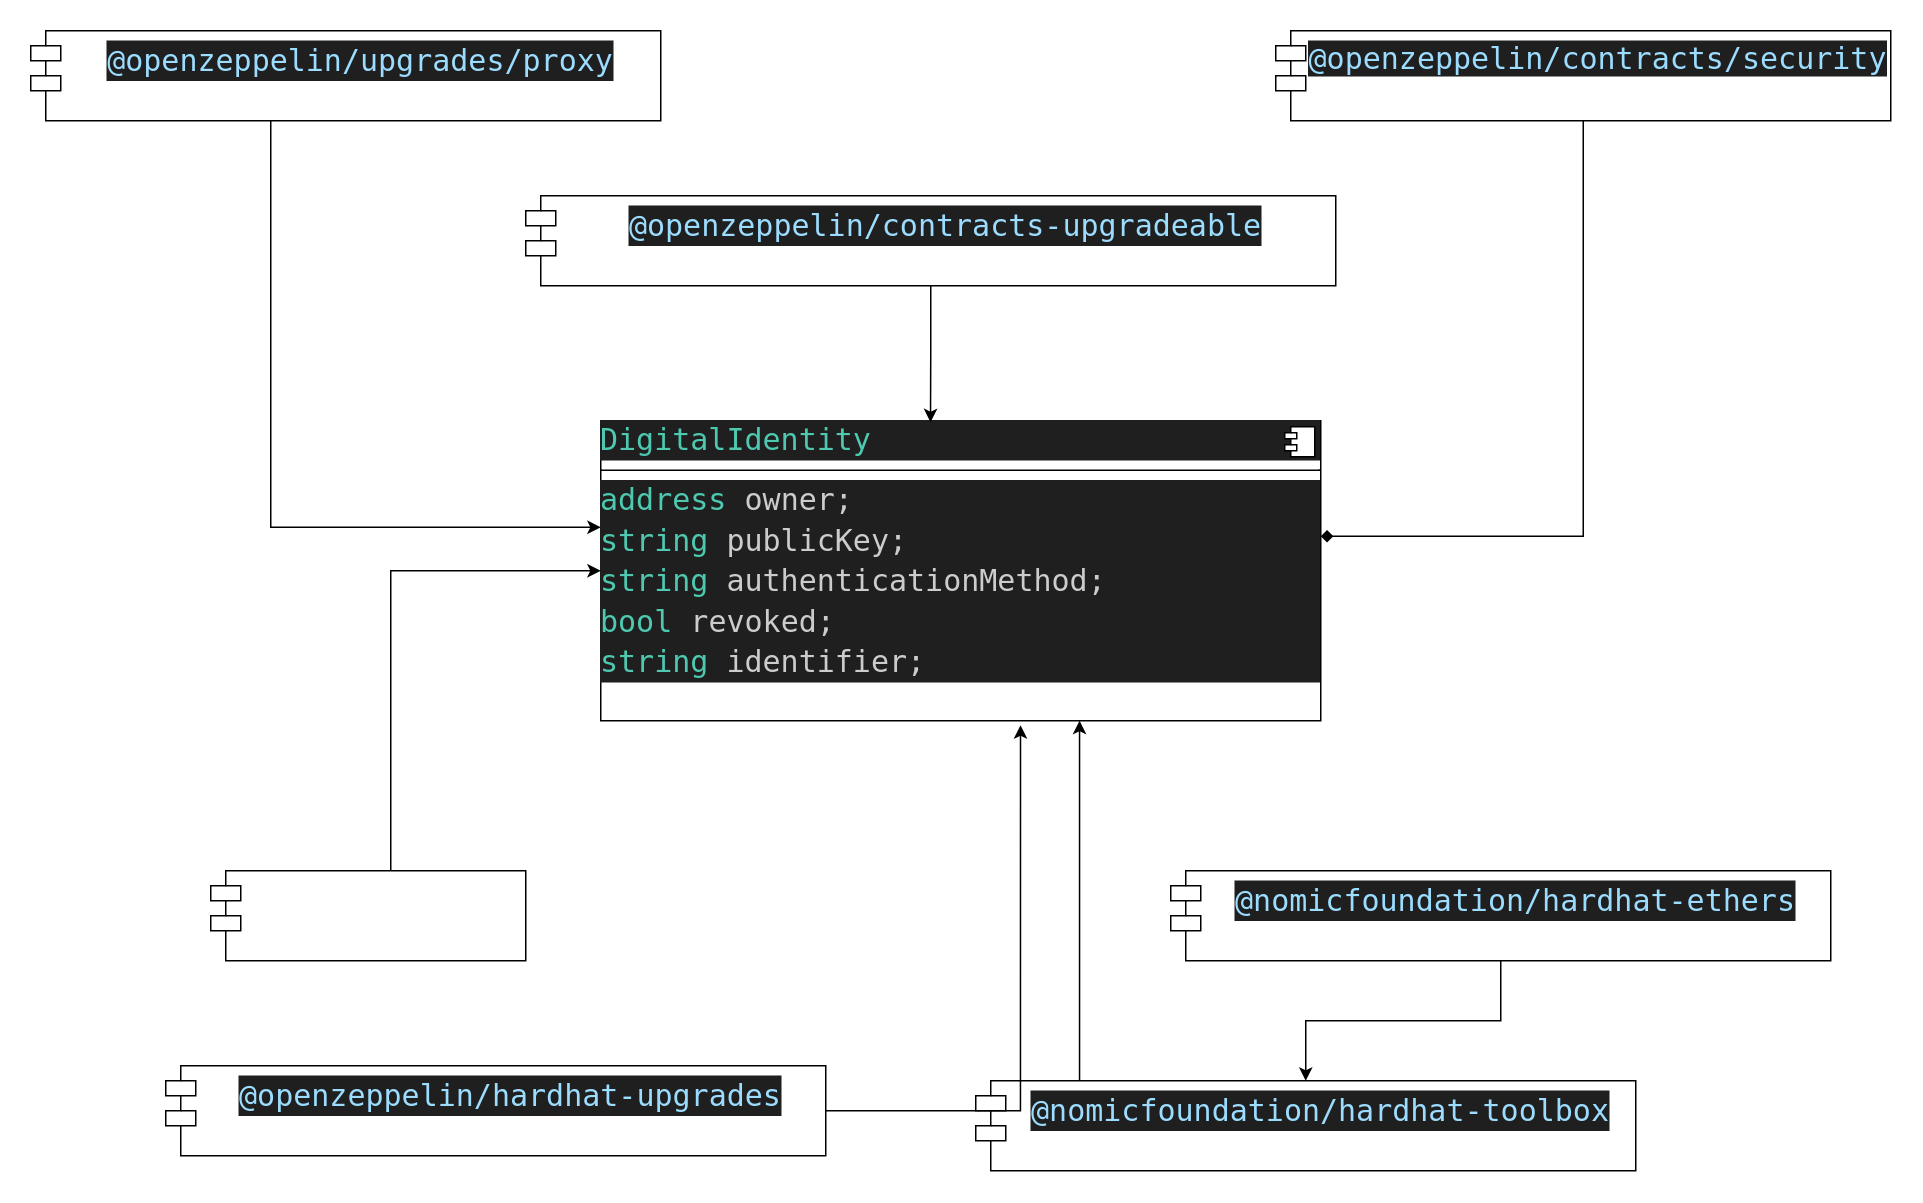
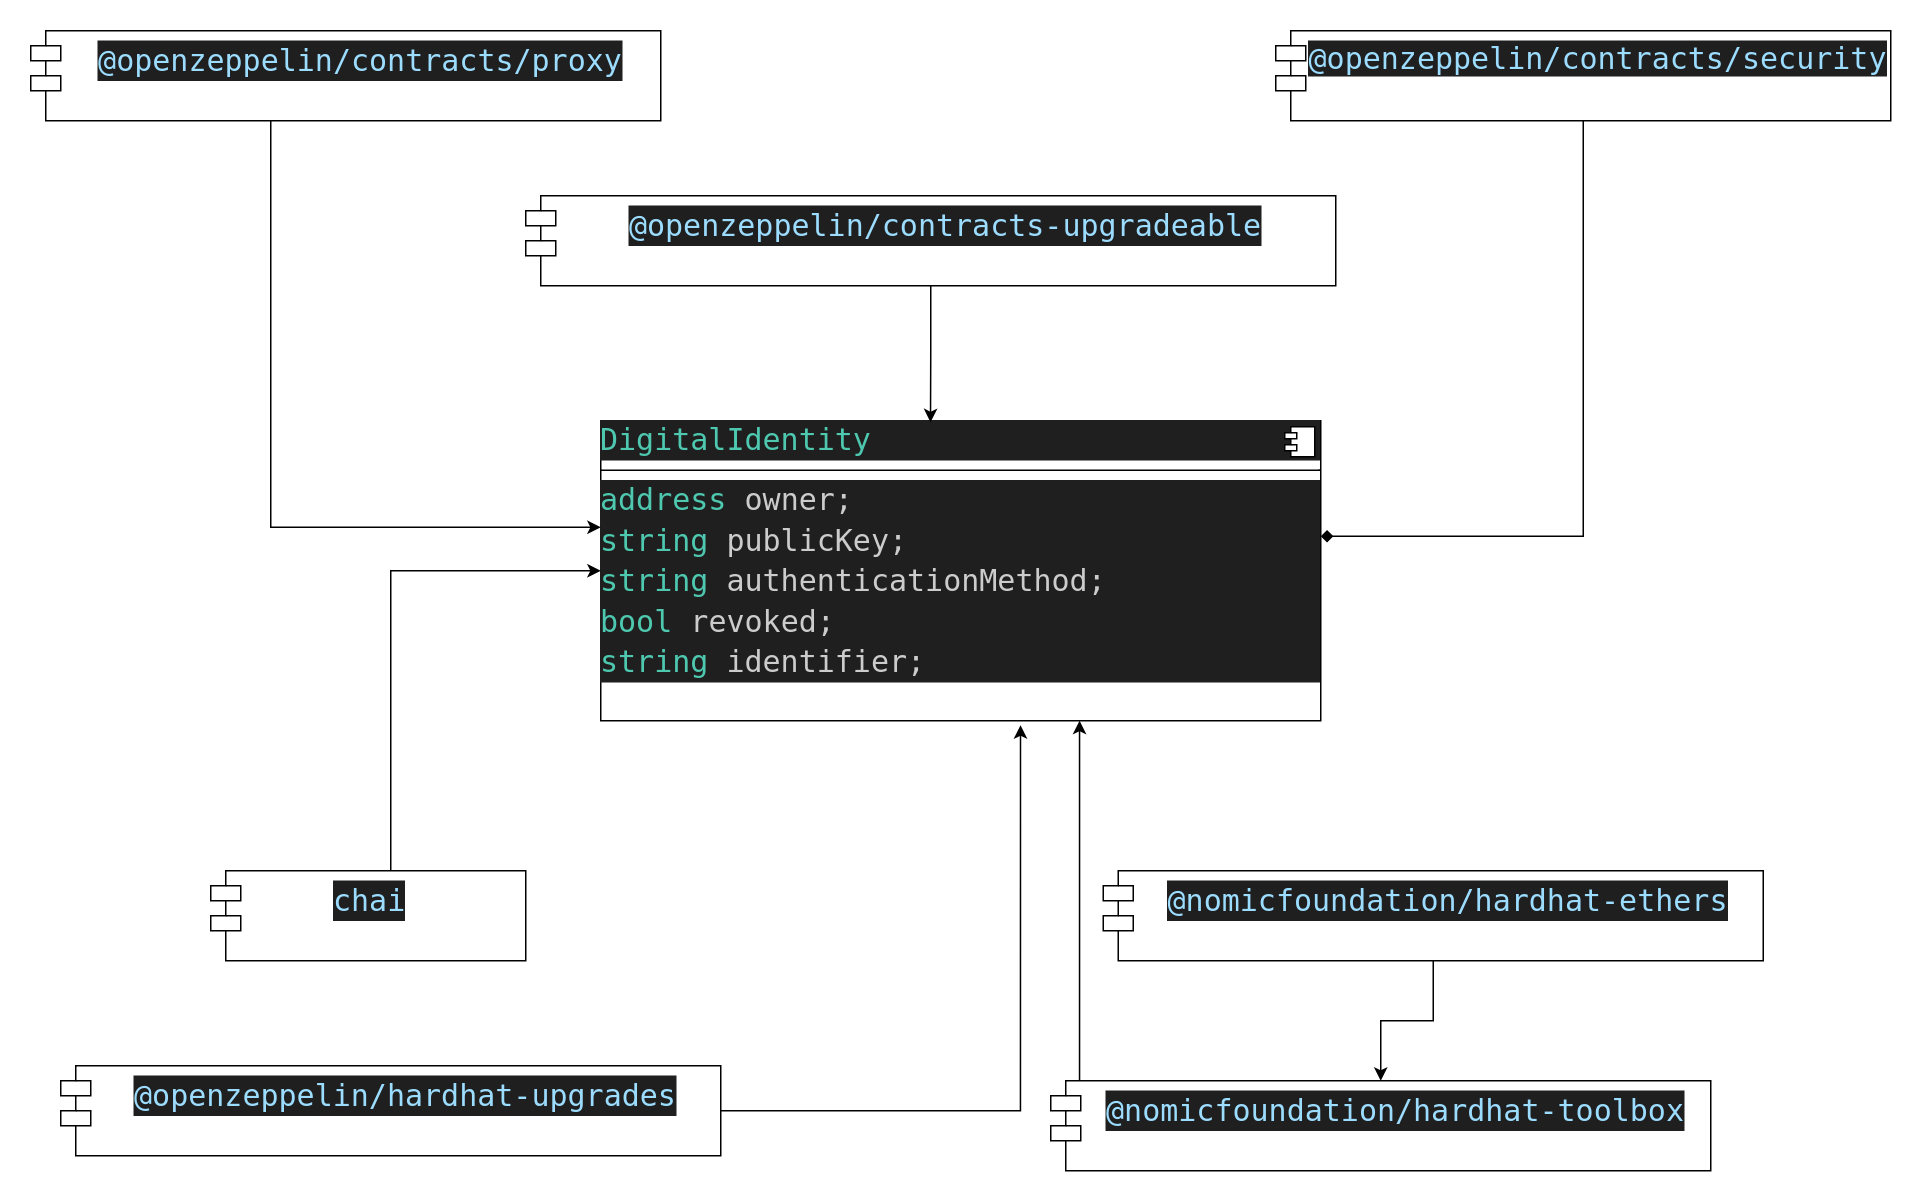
- <mxCell id="4" value="&lt;div style=&quot;color: rgb(204, 204, 204); background-color: rgb(31, 31, 31); font-family: &amp;quot;Droid Sans Mono&amp;quot;, &amp;quot;monospace&amp;quot;, monospace; font-size: 20px; line-height: 27px; white-space: pre;&quot;&gt;&lt;span style=&quot;color: #9cdcfe;&quot;&gt;@openzeppelin/upgrades/proxy&lt;/span&gt;&lt;/div&gt;" style="shape=module;align=left;spacingLeft=20;align=center;verticalAlign=top;whiteSpace=wrap;html=1;" vertex="1" parent="1"><mxGeometry x="20" y="20" width="420" height="60" as="geometry" /></mxCell>
+ <mxCell id="4" value="&lt;div style=&quot;color: rgb(204, 204, 204); background-color: rgb(31, 31, 31); font-family: &amp;quot;Droid Sans Mono&amp;quot;, &amp;quot;monospace&amp;quot;, monospace; font-size: 20px; line-height: 27px; white-space: pre;&quot;&gt;&lt;span style=&quot;color: #9cdcfe;&quot;&gt;@openzeppelin/contracts/proxy&lt;/span&gt;&lt;/div&gt;" style="shape=module;align=left;spacingLeft=20;align=center;verticalAlign=top;whiteSpace=wrap;html=1;" vertex="1" parent="1"><mxGeometry x="20" y="20" width="420" height="60" as="geometry" /></mxCell>
+ <mxCell id="11" value="&lt;div style=&quot;color: #cccccc;background-color: #1f1f1f;font-family: 'Droid Sans Mono', 'monospace', monospace;font-weight: normal;font-size: 20px;line-height: 27px;white-space: pre;&quot;&gt;&lt;div&gt;&lt;span style=&quot;color: #9cdcfe;&quot;&gt;chai&lt;/span&gt;&lt;/div&gt;&lt;/div&gt;" style="text;whiteSpace=wrap;html=1;" vertex="1" parent="1"><mxGeometry x="220" y="580" width="80" height="50" as="geometry" /></mxCell>
- <mxCell id="10" value="&lt;div style=&quot;color: rgb(204, 204, 204); background-color: rgb(31, 31, 31); font-family: &amp;quot;Droid Sans Mono&amp;quot;, &amp;quot;monospace&amp;quot;, monospace; font-size: 20px; line-height: 27px; white-space: pre;&quot;&gt;&lt;span style=&quot;color: #9cdcfe;&quot;&gt;@nomicfoundation/hardhat-ethers&lt;/span&gt;&lt;/div&gt;" style="shape=module;align=left;spacingLeft=20;align=center;verticalAlign=top;whiteSpace=wrap;html=1;" vertex="1" parent="1"><mxGeometry x="780" y="580" width="440" height="60" as="geometry" /></mxCell>
+ <mxCell id="10" value="&lt;div style=&quot;color: rgb(204, 204, 204); background-color: rgb(31, 31, 31); font-family: &amp;quot;Droid Sans Mono&amp;quot;, &amp;quot;monospace&amp;quot;, monospace; font-size: 20px; line-height: 27px; white-space: pre;&quot;&gt;&lt;span style=&quot;color: #9cdcfe;&quot;&gt;@nomicfoundation/hardhat-ethers&lt;/span&gt;&lt;/div&gt;" style="shape=module;align=left;spacingLeft=20;align=center;verticalAlign=top;whiteSpace=wrap;html=1;" vertex="1" parent="1"><mxGeometry x="735" y="580" width="440" height="60" as="geometry" /></mxCell>
- <mxCell id="16" value="&lt;div style=&quot;color: rgb(204, 204, 204); background-color: rgb(31, 31, 31); font-family: &amp;quot;Droid Sans Mono&amp;quot;, &amp;quot;monospace&amp;quot;, monospace; font-size: 20px; line-height: 27px; white-space: pre;&quot;&gt;&lt;div style=&quot;line-height: 27px;&quot;&gt;&lt;div style=&quot;line-height: 27px;&quot;&gt;&lt;span style=&quot;color: #9cdcfe;&quot;&gt;@openzeppelin/hardhat-upgrades&lt;/span&gt;&lt;/div&gt;&lt;/div&gt;&lt;/div&gt;" style="shape=module;align=left;spacingLeft=20;align=center;verticalAlign=top;whiteSpace=wrap;html=1;" vertex="1" parent="1"><mxGeometry x="110" y="710" width="440" height="60" as="geometry" /></mxCell>
+ <mxCell id="16" value="&lt;div style=&quot;color: rgb(204, 204, 204); background-color: rgb(31, 31, 31); font-family: &amp;quot;Droid Sans Mono&amp;quot;, &amp;quot;monospace&amp;quot;, monospace; font-size: 20px; line-height: 27px; white-space: pre;&quot;&gt;&lt;div style=&quot;line-height: 27px;&quot;&gt;&lt;div style=&quot;line-height: 27px;&quot;&gt;&lt;span style=&quot;color: #9cdcfe;&quot;&gt;@openzeppelin/hardhat-upgrades&lt;/span&gt;&lt;/div&gt;&lt;/div&gt;&lt;/div&gt;" style="shape=module;align=left;spacingLeft=20;align=center;verticalAlign=top;whiteSpace=wrap;html=1;" vertex="1" parent="1"><mxGeometry x="40" y="710" width="440" height="60" as="geometry" /></mxCell>
- <mxCell id="12" value="&lt;div style=&quot;color: rgb(204, 204, 204); background-color: rgb(31, 31, 31); font-family: &amp;quot;Droid Sans Mono&amp;quot;, &amp;quot;monospace&amp;quot;, monospace; font-size: 20px; line-height: 27px; white-space: pre;&quot;&gt;&lt;div style=&quot;line-height: 27px;&quot;&gt;&lt;span style=&quot;color: #9cdcfe;&quot;&gt;@nomicfoundation/hardhat-toolbox&lt;/span&gt;&lt;/div&gt;&lt;/div&gt;" style="shape=module;align=left;spacingLeft=20;align=center;verticalAlign=top;whiteSpace=wrap;html=1;" vertex="1" parent="1"><mxGeometry x="650" y="720" width="440" height="60" as="geometry" /></mxCell>
+ <mxCell id="12" value="&lt;div style=&quot;color: rgb(204, 204, 204); background-color: rgb(31, 31, 31); font-family: &amp;quot;Droid Sans Mono&amp;quot;, &amp;quot;monospace&amp;quot;, monospace; font-size: 20px; line-height: 27px; white-space: pre;&quot;&gt;&lt;div style=&quot;line-height: 27px;&quot;&gt;&lt;span style=&quot;color: #9cdcfe;&quot;&gt;@nomicfoundation/hardhat-toolbox&lt;/span&gt;&lt;/div&gt;&lt;/div&gt;" style="shape=module;align=left;spacingLeft=20;align=center;verticalAlign=top;whiteSpace=wrap;html=1;" vertex="1" parent="1"><mxGeometry x="700" y="720" width="440" height="60" as="geometry" /></mxCell>
